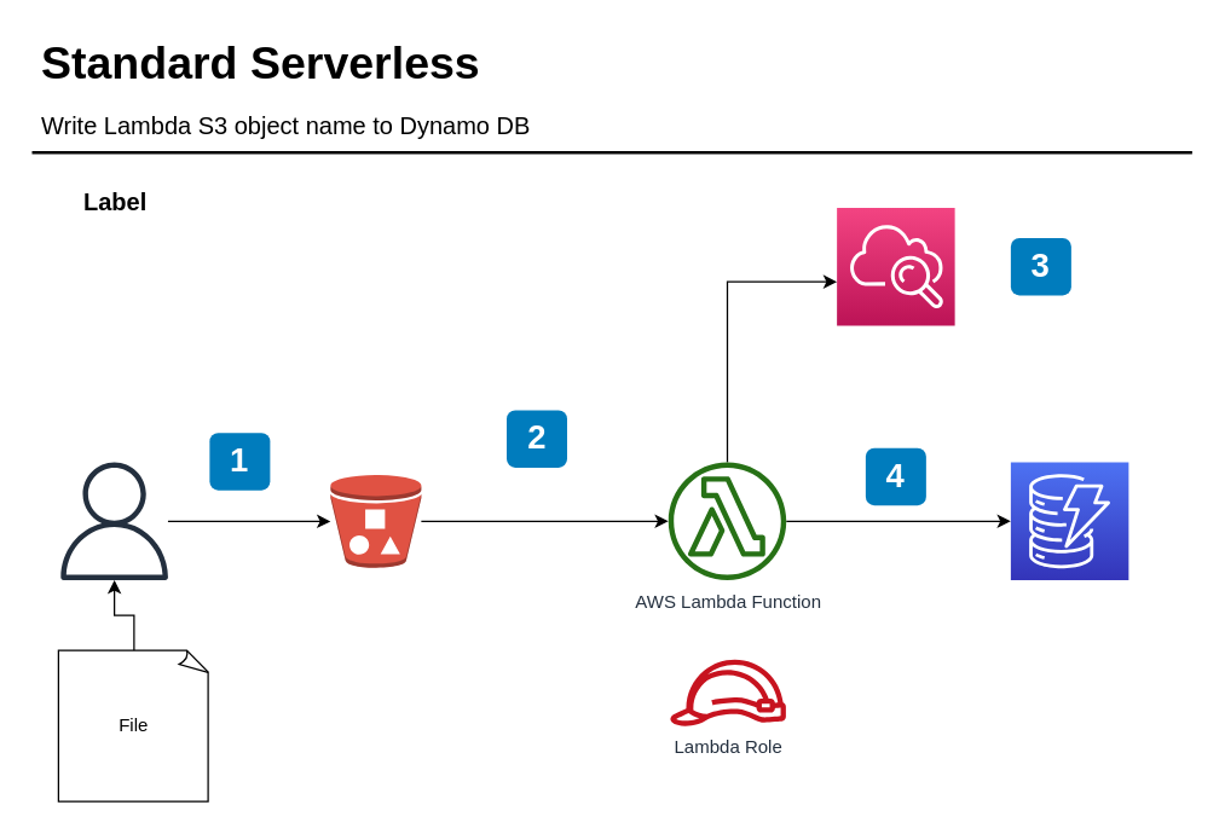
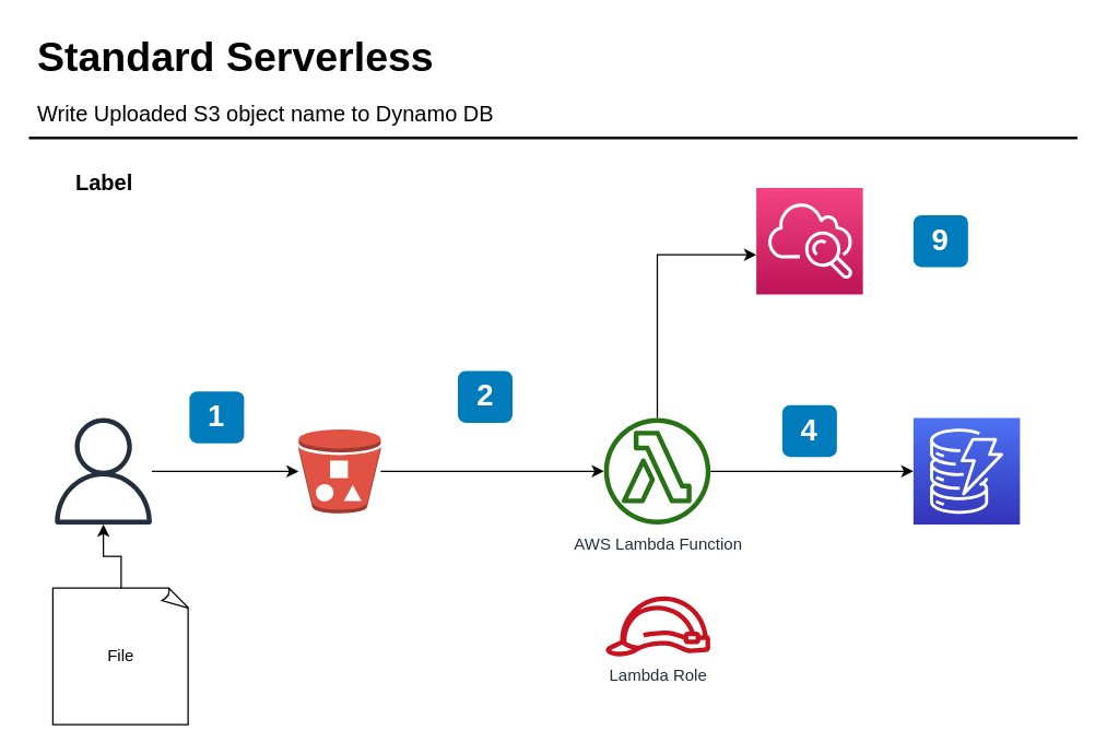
- <mxCell id="10" value="Write Lambda S3 object name to Dynamo DB" style="text;html=1;resizable=0;points=[];autosize=1;align=left;verticalAlign=top;spacingTop=-4;fontSize=16;" parent="1" vertex="1"><mxGeometry x="24.5" y="70.5" width="350" height="20" as="geometry" /></mxCell>
+ <mxCell id="10" value="Write Uploaded S3 object name to Dynamo DB" style="text;html=1;resizable=0;points=[];autosize=1;align=left;verticalAlign=top;spacingTop=-4;fontSize=16;" parent="1" vertex="1"><mxGeometry x="24.5" y="70.5" width="350" height="20" as="geometry" /></mxCell>
- <mxCell id="7" value="3" style="rounded=1;whiteSpace=wrap;html=1;fillColor=#007CBD;strokeColor=none;fontColor=#FFFFFF;fontStyle=1;fontSize=22;" parent="1" vertex="1"><mxGeometry x="668" y="157" width="40" height="38" as="geometry" /></mxCell>
+ <mxCell id="7" value="9" style="rounded=1;whiteSpace=wrap;html=1;fillColor=#007CBD;strokeColor=none;fontColor=#FFFFFF;fontStyle=1;fontSize=22;" parent="1" vertex="1"><mxGeometry x="668" y="157" width="40" height="38" as="geometry" /></mxCell>
